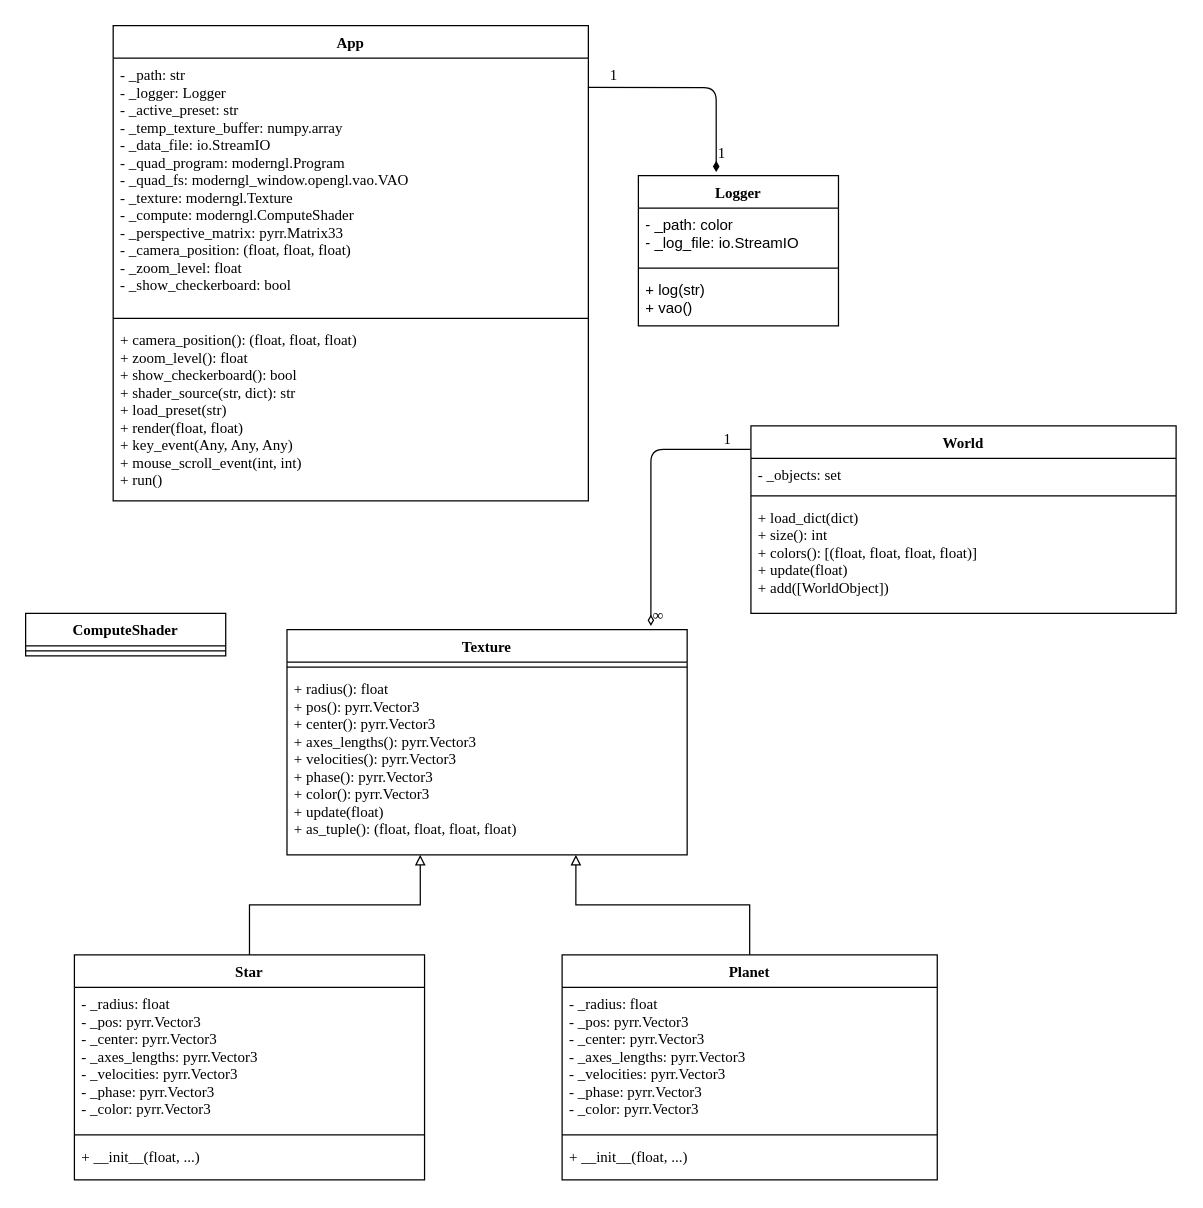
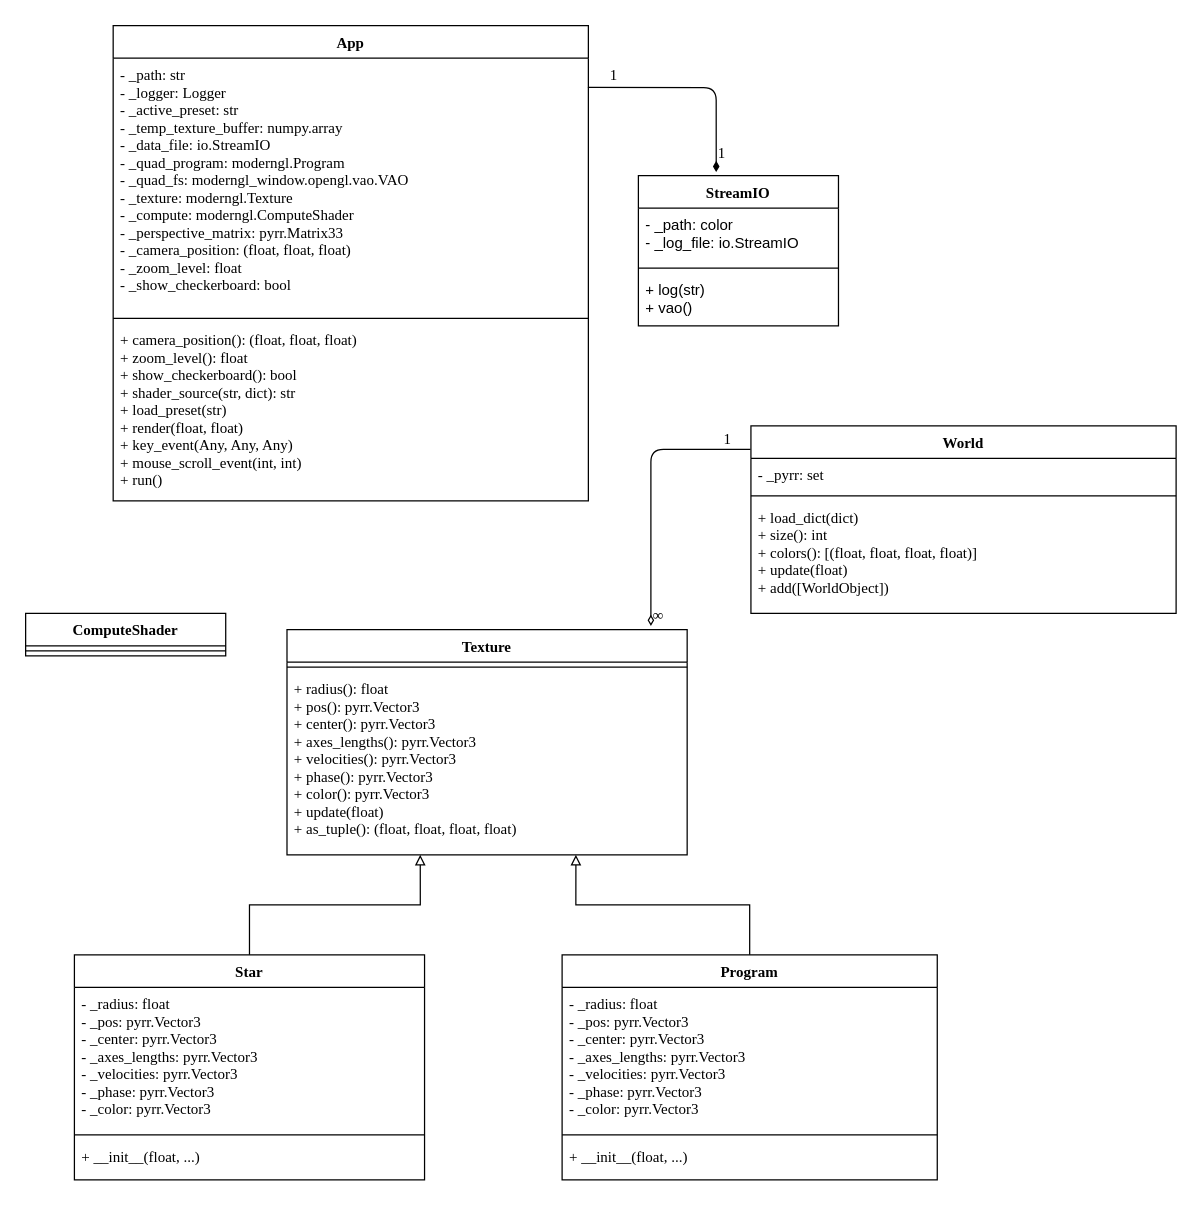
- <mxCell id="26" value="Logger" style="swimlane;fontStyle=1;align=center;verticalAlign=top;childLayout=stackLayout;horizontal=1;startSize=26;horizontalStack=0;resizeParent=1;resizeParentMax=0;resizeLast=0;collapsible=1;marginBottom=0;fillColor=none;fontFamily=Fira Code;fontSize=12;labelBackgroundColor=none;" vertex="1" parent="1"><mxGeometry x="510" y="140" width="160" height="120" as="geometry" /></mxCell>
+ <mxCell id="26" value="StreamIO" style="swimlane;fontStyle=1;align=center;verticalAlign=top;childLayout=stackLayout;horizontal=1;startSize=26;horizontalStack=0;resizeParent=1;resizeParentMax=0;resizeLast=0;collapsible=1;marginBottom=0;fillColor=none;fontFamily=Fira Code;fontSize=12;labelBackgroundColor=none;" vertex="1" parent="1"><mxGeometry x="510" y="140" width="160" height="120" as="geometry" /></mxCell>
- <mxCell id="23" value="- _objects: set" style="text;strokeColor=none;fillColor=none;align=left;verticalAlign=top;spacingLeft=4;spacingRight=4;overflow=hidden;rotatable=0;points=[[0,0.5],[1,0.5]];portConstraint=eastwest;fontFamily=Fira Code;labelBackgroundColor=none;" vertex="1" parent="22"><mxGeometry y="26" width="340" height="26" as="geometry" /></mxCell>
+ <mxCell id="23" value="- _pyrr: set" style="text;strokeColor=none;fillColor=none;align=left;verticalAlign=top;spacingLeft=4;spacingRight=4;overflow=hidden;rotatable=0;points=[[0,0.5],[1,0.5]];portConstraint=eastwest;fontFamily=Fira Code;labelBackgroundColor=none;" vertex="1" parent="22"><mxGeometry y="26" width="340" height="26" as="geometry" /></mxCell>
- <mxCell id="18" value="Planet" style="swimlane;fontStyle=1;align=center;verticalAlign=top;childLayout=stackLayout;horizontal=1;startSize=26;horizontalStack=0;resizeParent=1;resizeParentMax=0;resizeLast=0;collapsible=1;marginBottom=0;fillColor=none;fontSize=12;fontFamily=Fira Code;labelBackgroundColor=none;" vertex="1" parent="1"><mxGeometry x="449" y="763.06" width="300" height="180" as="geometry" /></mxCell>
+ <mxCell id="18" value="Program" style="swimlane;fontStyle=1;align=center;verticalAlign=top;childLayout=stackLayout;horizontal=1;startSize=26;horizontalStack=0;resizeParent=1;resizeParentMax=0;resizeLast=0;collapsible=1;marginBottom=0;fillColor=none;fontSize=12;fontFamily=Fira Code;labelBackgroundColor=none;" vertex="1" parent="1"><mxGeometry x="449" y="763.06" width="300" height="180" as="geometry" /></mxCell>
